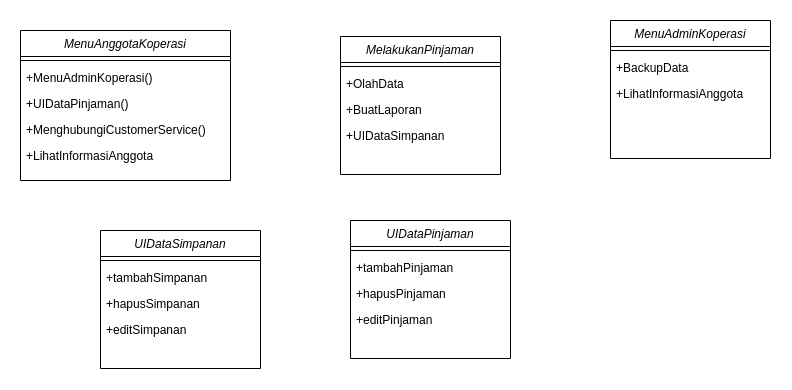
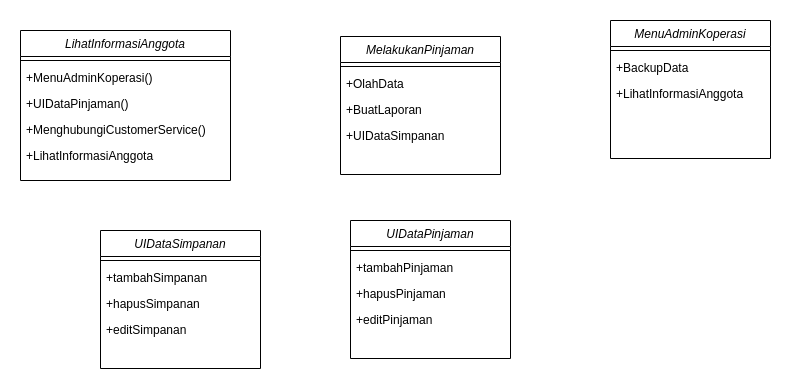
- <mxCell id="7" value="MenuAnggotaKoperasi" style="swimlane;fontStyle=2;align=center;verticalAlign=top;childLayout=stackLayout;horizontal=1;startSize=26;horizontalStack=0;resizeParent=1;resizeLast=0;collapsible=1;marginBottom=0;rounded=0;shadow=0;strokeWidth=1;" vertex="1" parent="1"><mxGeometry x="20" y="30" width="210" height="150" as="geometry"><mxRectangle x="230" y="140" width="160" height="26" as="alternateBounds" /></mxGeometry></mxCell>
+ <mxCell id="7" value="LihatInformasiAnggota" style="swimlane;fontStyle=2;align=center;verticalAlign=top;childLayout=stackLayout;horizontal=1;startSize=26;horizontalStack=0;resizeParent=1;resizeLast=0;collapsible=1;marginBottom=0;rounded=0;shadow=0;strokeWidth=1;" vertex="1" parent="1"><mxGeometry x="20" y="30" width="210" height="150" as="geometry"><mxRectangle x="230" y="140" width="160" height="26" as="alternateBounds" /></mxGeometry></mxCell>
